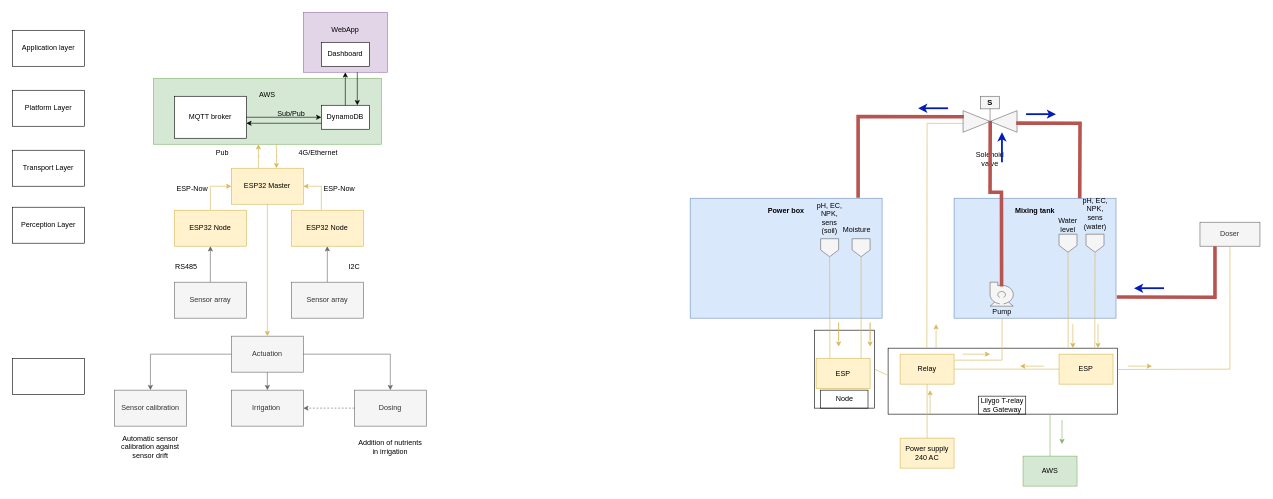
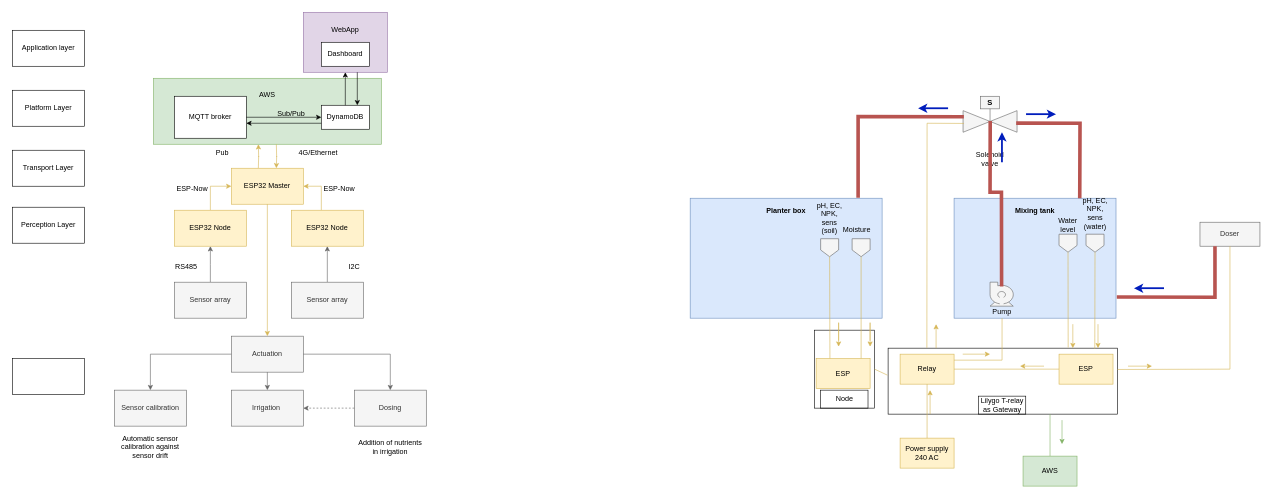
- <mxCell id="44" value="&lt;b&gt;Power box&lt;/b&gt;&lt;br&gt;&lt;br&gt;&lt;br&gt;&lt;br&gt;&lt;br&gt;&lt;br&gt;&lt;br&gt;&lt;br&gt;&lt;br&gt;&lt;br&gt;&lt;br&gt;&lt;br&gt;" style="rounded=0;whiteSpace=wrap;html=1;fillColor=#dae8fc;strokeColor=#6c8ebf;" vertex="1" parent="1"><mxGeometry x="1150" y="330" width="320" height="200" as="geometry" /></mxCell>
+ <mxCell id="44" value="&lt;b&gt;Planter box&lt;/b&gt;&lt;br&gt;&lt;br&gt;&lt;br&gt;&lt;br&gt;&lt;br&gt;&lt;br&gt;&lt;br&gt;&lt;br&gt;&lt;br&gt;&lt;br&gt;&lt;br&gt;&lt;br&gt;" style="rounded=0;whiteSpace=wrap;html=1;fillColor=#dae8fc;strokeColor=#6c8ebf;" vertex="1" parent="1"><mxGeometry x="1150" y="330" width="320" height="200" as="geometry" /></mxCell>
